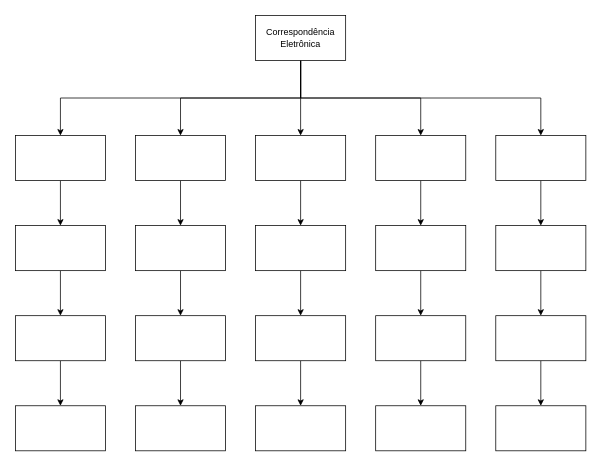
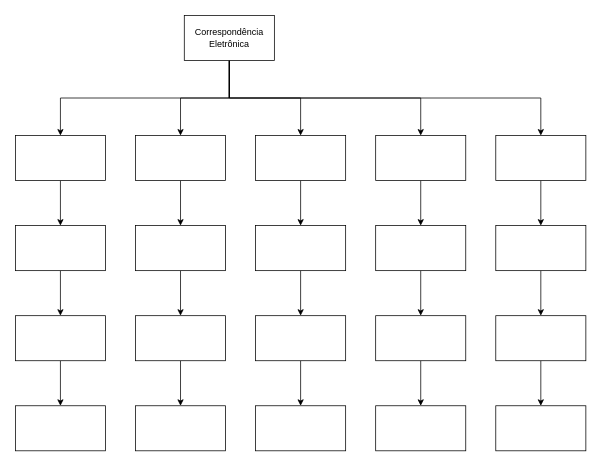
- <mxCell id="7" value="Correspondência Eletrônica&lt;span id=&quot;docs-internal-guid-e67e9642-7fff-54b9-82e5-9a89ee6bfa45&quot;&gt;&lt;/span&gt;" style="rounded=0;whiteSpace=wrap;html=1;" vertex="1" parent="1"><mxGeometry x="340" y="20" width="120" height="60" as="geometry" /></mxCell>
+ <mxCell id="7" value="Correspondência Eletrônica&lt;span id=&quot;docs-internal-guid-e67e9642-7fff-54b9-82e5-9a89ee6bfa45&quot;&gt;&lt;/span&gt;" style="rounded=0;whiteSpace=wrap;html=1;" vertex="1" parent="1"><mxGeometry x="245" y="20" width="120" height="60" as="geometry" /></mxCell>
